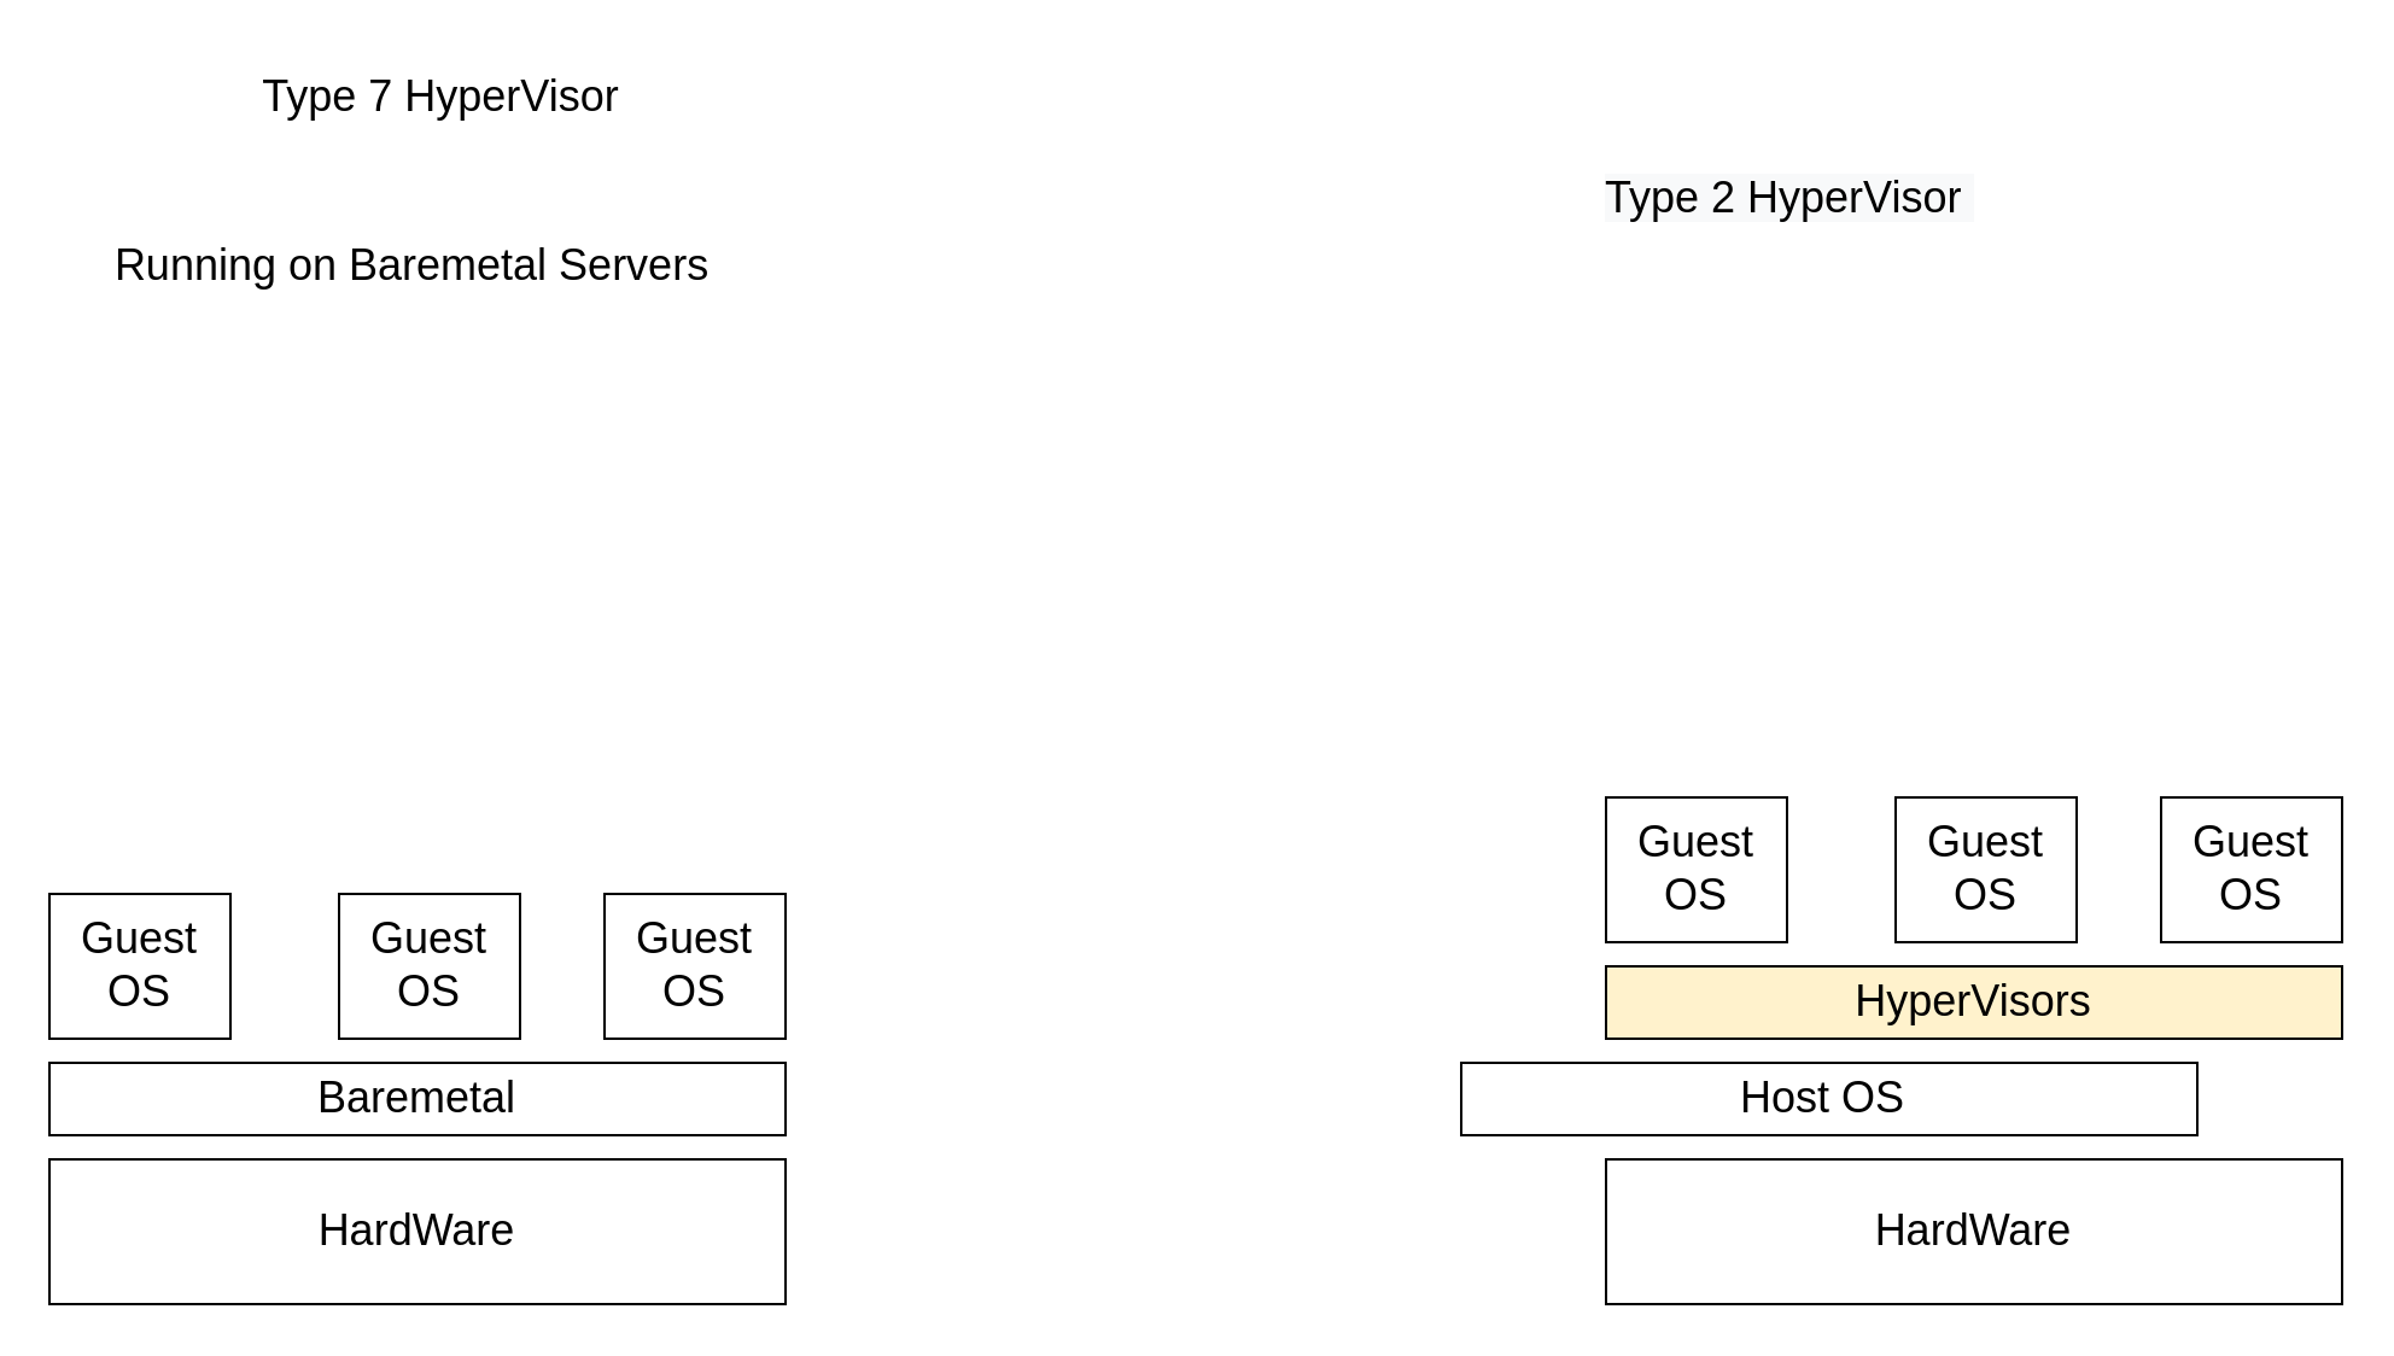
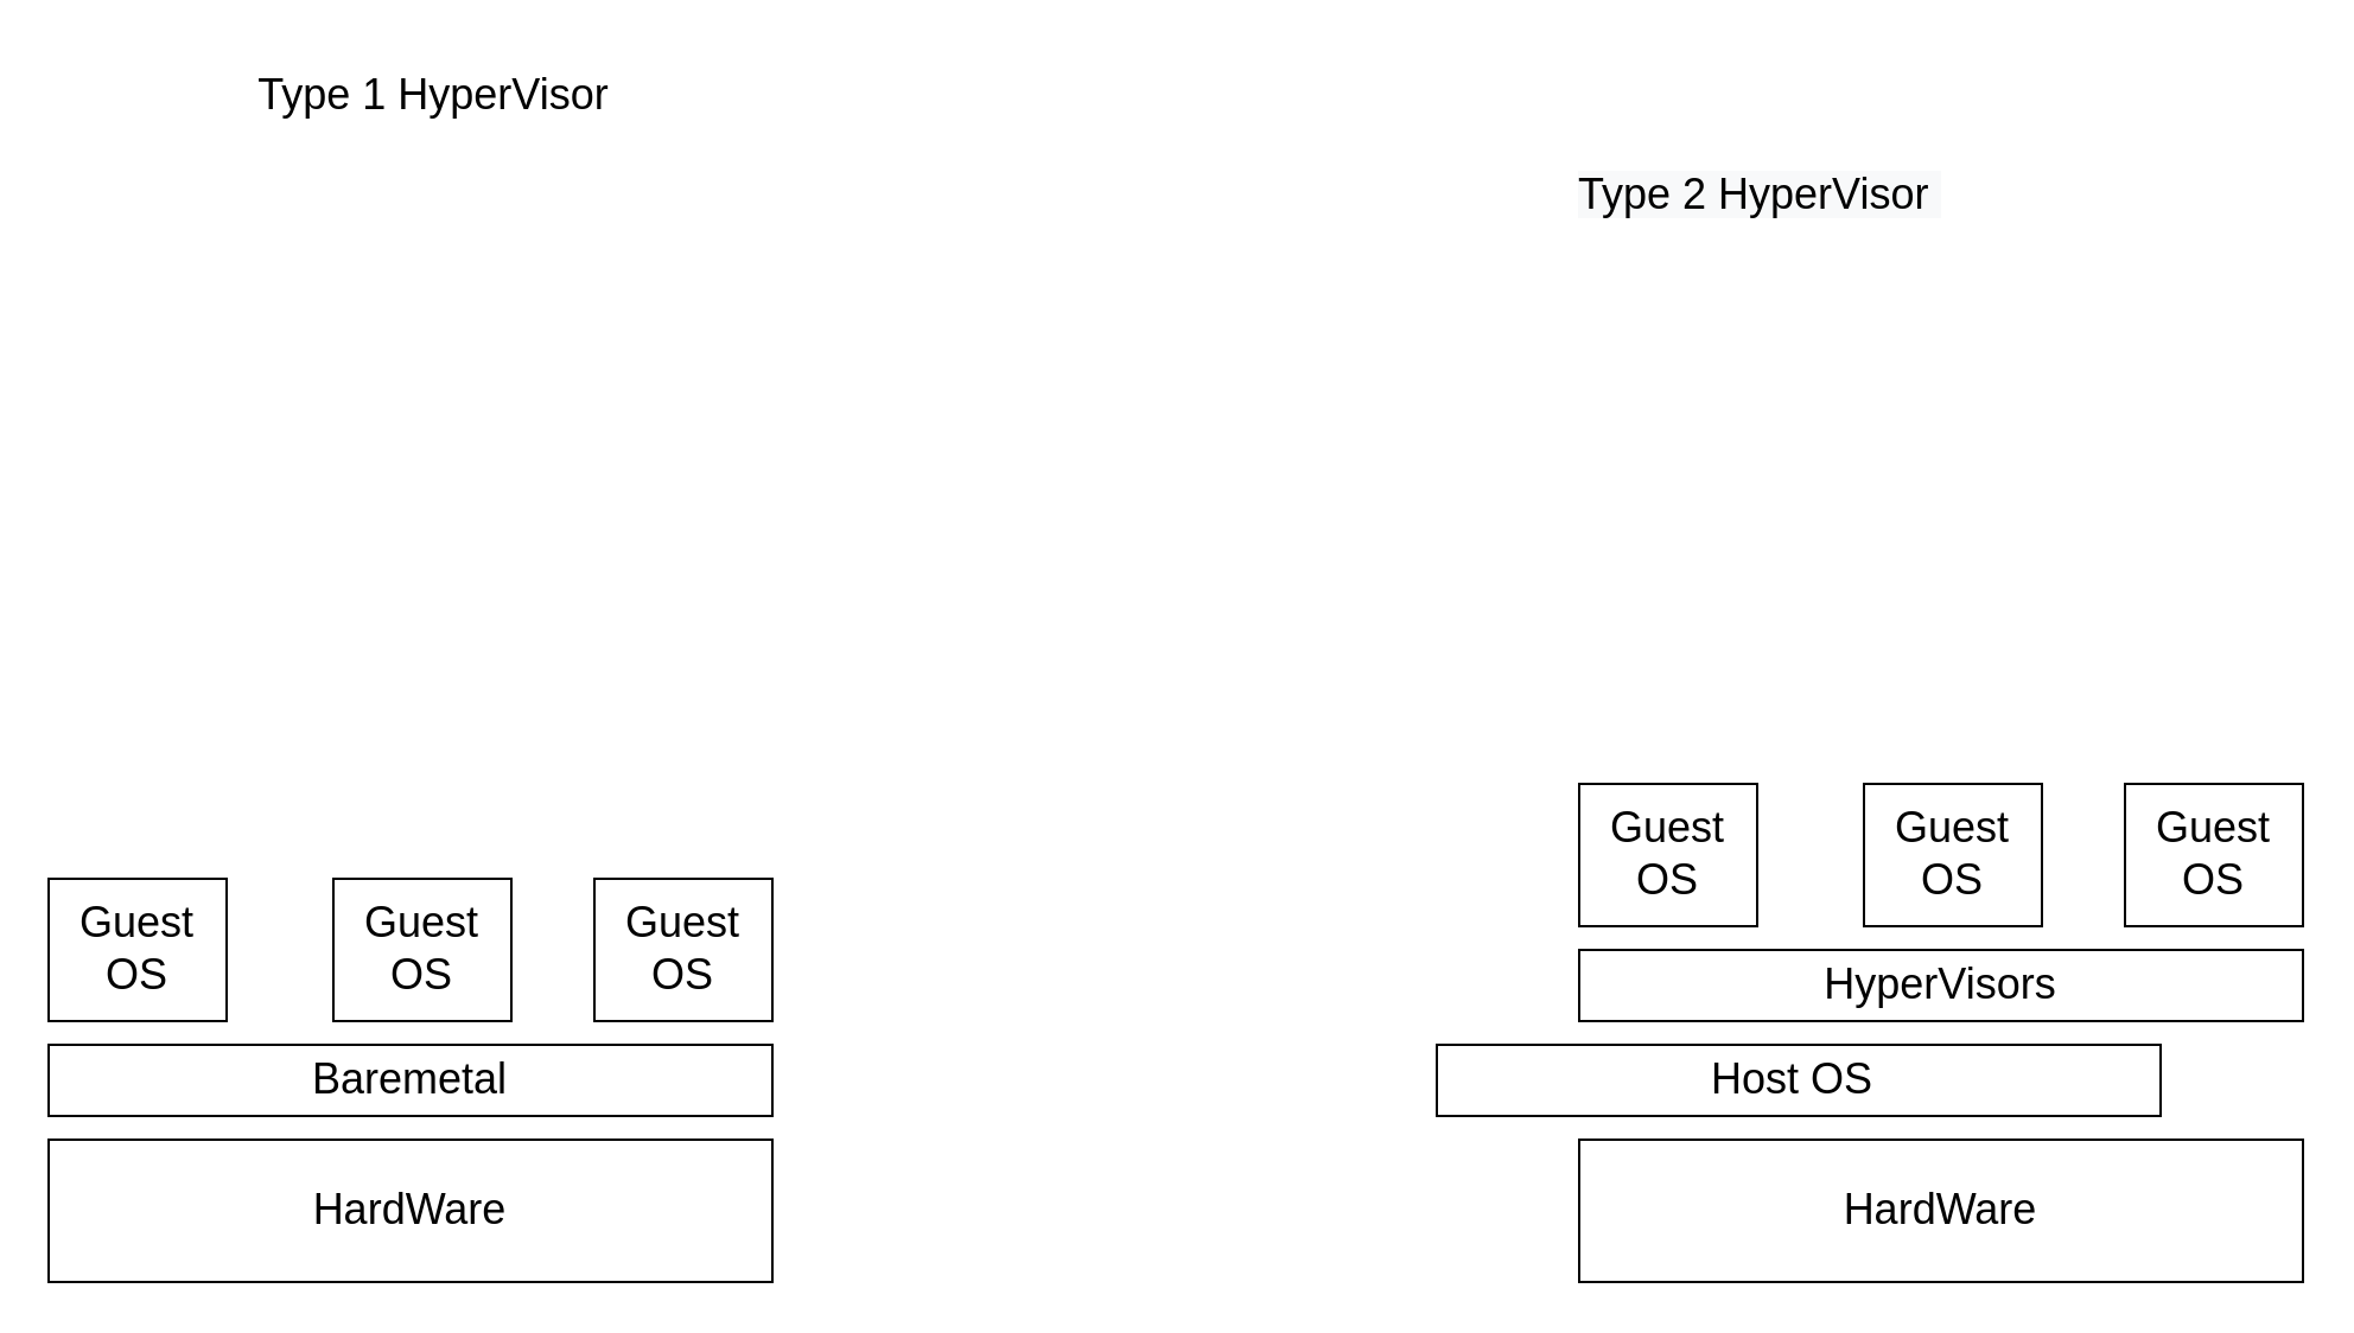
- <mxCell id="3" value="&lt;font style=&quot;font-size: 18px;&quot;&gt;Type 7 HyperVisor&amp;nbsp;&lt;/font&gt;" style="text;html=1;strokeColor=none;fillColor=none;align=center;verticalAlign=middle;whiteSpace=wrap;rounded=0;" vertex="1" parent="1"><mxGeometry x="95" y="20" width="180" height="40" as="geometry" /></mxCell>
+ <mxCell id="3" value="&lt;font style=&quot;font-size: 18px;&quot;&gt;Type 1 HyperVisor&amp;nbsp;&lt;/font&gt;" style="text;html=1;strokeColor=none;fillColor=none;align=center;verticalAlign=middle;whiteSpace=wrap;rounded=0;" vertex="1" parent="1"><mxGeometry x="95" y="20" width="180" height="40" as="geometry" /></mxCell>
- <mxCell id="15" value="Running on Baremetal Servers" style="text;html=1;align=center;verticalAlign=middle;resizable=0;points=[];autosize=1;strokeColor=none;fillColor=none;fontSize=18;" vertex="1" parent="1"><mxGeometry x="35" y="90" width="270" height="40" as="geometry" /></mxCell>
- <mxCell id="6" value="HyperVisors" style="rounded=0;whiteSpace=wrap;html=1;fontSize=18;fillColor=#fff2cc;" vertex="1" parent="1"><mxGeometry x="665" y="400" width="305" height="30" as="geometry" /></mxCell>
+ <mxCell id="6" value="HyperVisors" style="rounded=0;whiteSpace=wrap;html=1;fontSize=18;" vertex="1" parent="1"><mxGeometry x="665" y="400" width="305" height="30" as="geometry" /></mxCell>
